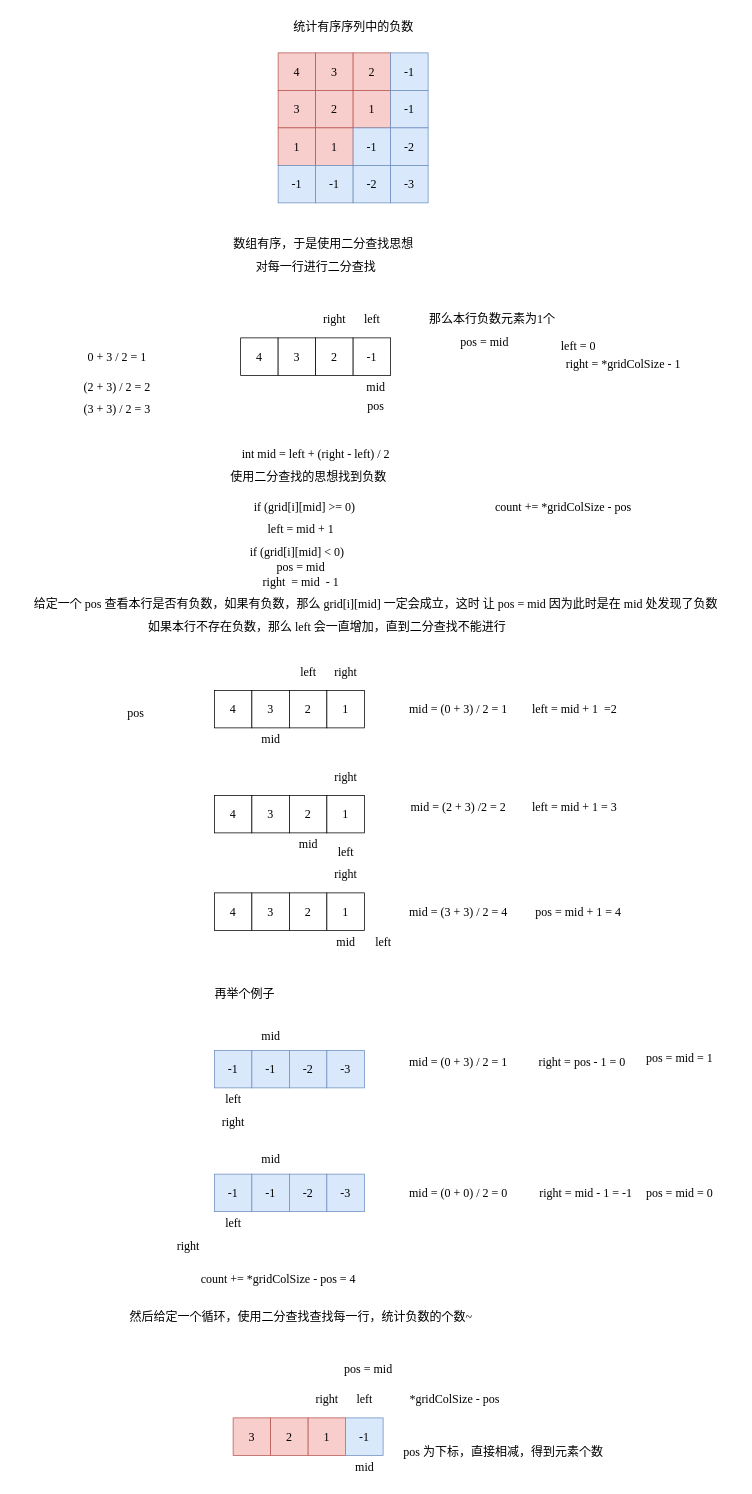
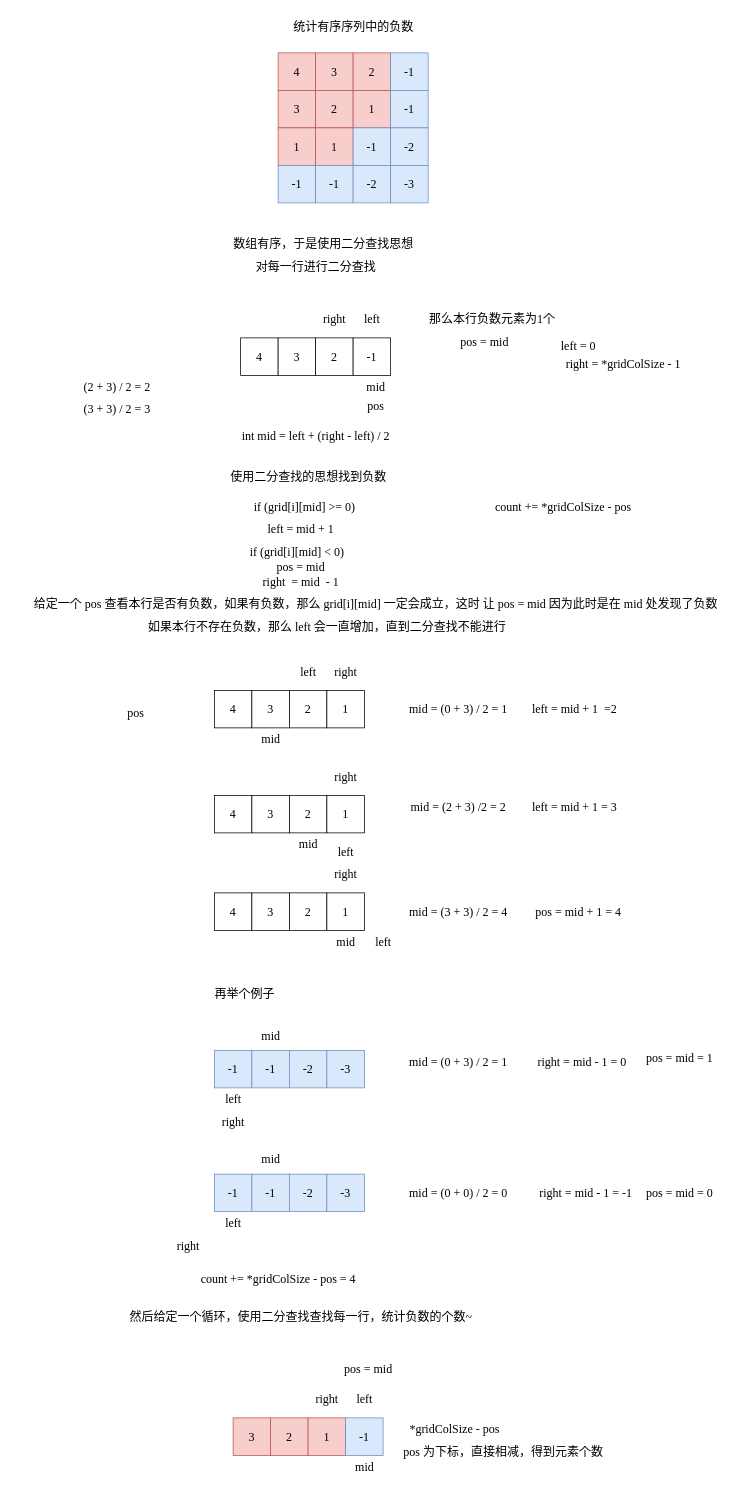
- <mxCell id="36" value="0 + 3 / 2 = 1" style="text;html=1;align=center;verticalAlign=middle;resizable=0;points=[];autosize=1;strokeColor=none;fillColor=none;fontSize=16;fontFamily=Comic Sans MS;" vertex="1" parent="1"><mxGeometry x="100" y="460" width="110" height="30" as="geometry" /></mxCell>
- <mxCell id="26" value="int mid = left + (right - left) / 2" style="text;html=1;align=center;verticalAlign=middle;resizable=0;points=[];autosize=1;strokeColor=none;fillColor=none;fontSize=16;fontFamily=Comic Sans MS;" vertex="1" parent="1"><mxGeometry x="290" y="590" width="260" height="30" as="geometry" /></mxCell>
+ <mxCell id="26" value="int mid = left + (right - left) / 2" style="text;html=1;align=center;verticalAlign=middle;resizable=0;points=[];autosize=1;strokeColor=none;fillColor=none;fontSize=16;fontFamily=Comic Sans MS;" vertex="1" parent="1"><mxGeometry x="290" y="565" width="260" height="30" as="geometry" /></mxCell>
- <mxCell id="80" value="right = pos - 1 = 0" style="text;html=1;align=center;verticalAlign=middle;resizable=0;points=[];autosize=1;strokeColor=none;fillColor=none;fontSize=16;fontFamily=Comic Sans MS;" vertex="1" parent="1"><mxGeometry x="695" y="1400" width="160" height="30" as="geometry" /></mxCell>
+ <mxCell id="80" value="right = mid - 1 = 0" style="text;html=1;align=center;verticalAlign=middle;resizable=0;points=[];autosize=1;strokeColor=none;fillColor=none;fontSize=16;fontFamily=Comic Sans MS;" vertex="1" parent="1"><mxGeometry x="695" y="1400" width="160" height="30" as="geometry" /></mxCell>
- <mxCell id="105" value="*gridColSize - pos" style="text;html=1;align=center;verticalAlign=middle;resizable=0;points=[];autosize=1;strokeColor=none;fillColor=none;fontSize=16;fontFamily=Comic Sans MS;" vertex="1" parent="1"><mxGeometry x="525" y="1850" width="160" height="30" as="geometry" /></mxCell>
+ <mxCell id="105" value="*gridColSize - pos" style="text;html=1;align=center;verticalAlign=middle;resizable=0;points=[];autosize=1;strokeColor=none;fillColor=none;fontSize=16;fontFamily=Comic Sans MS;" vertex="1" parent="1"><mxGeometry x="525" y="1890" width="160" height="30" as="geometry" /></mxCell>
